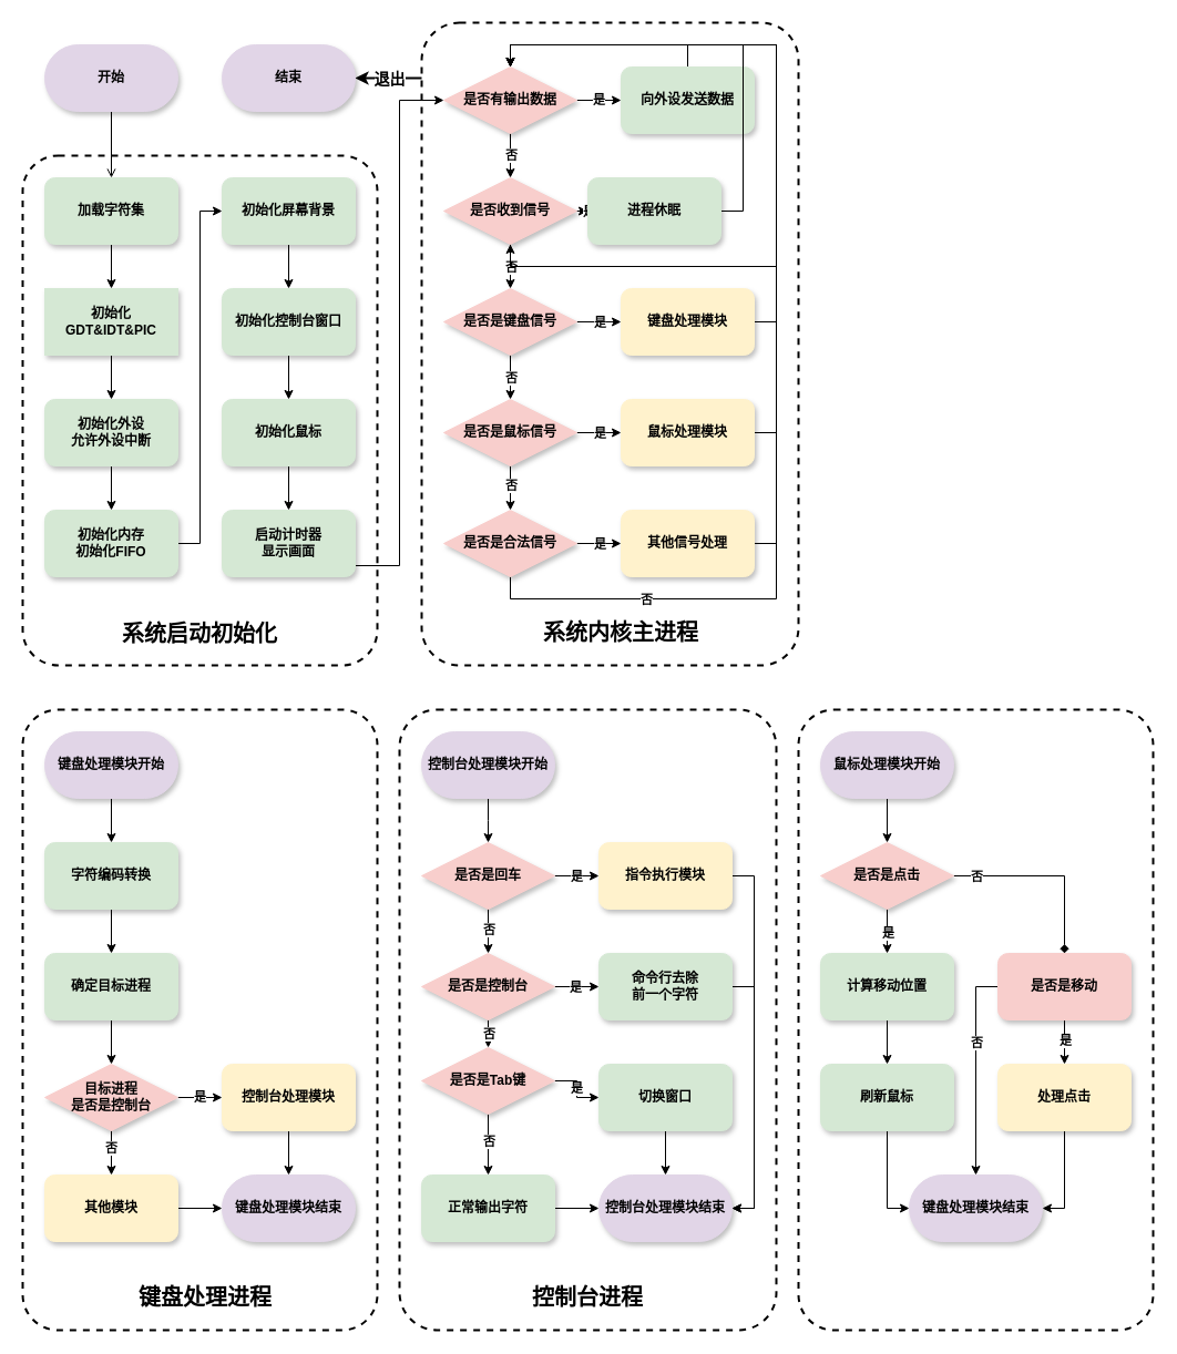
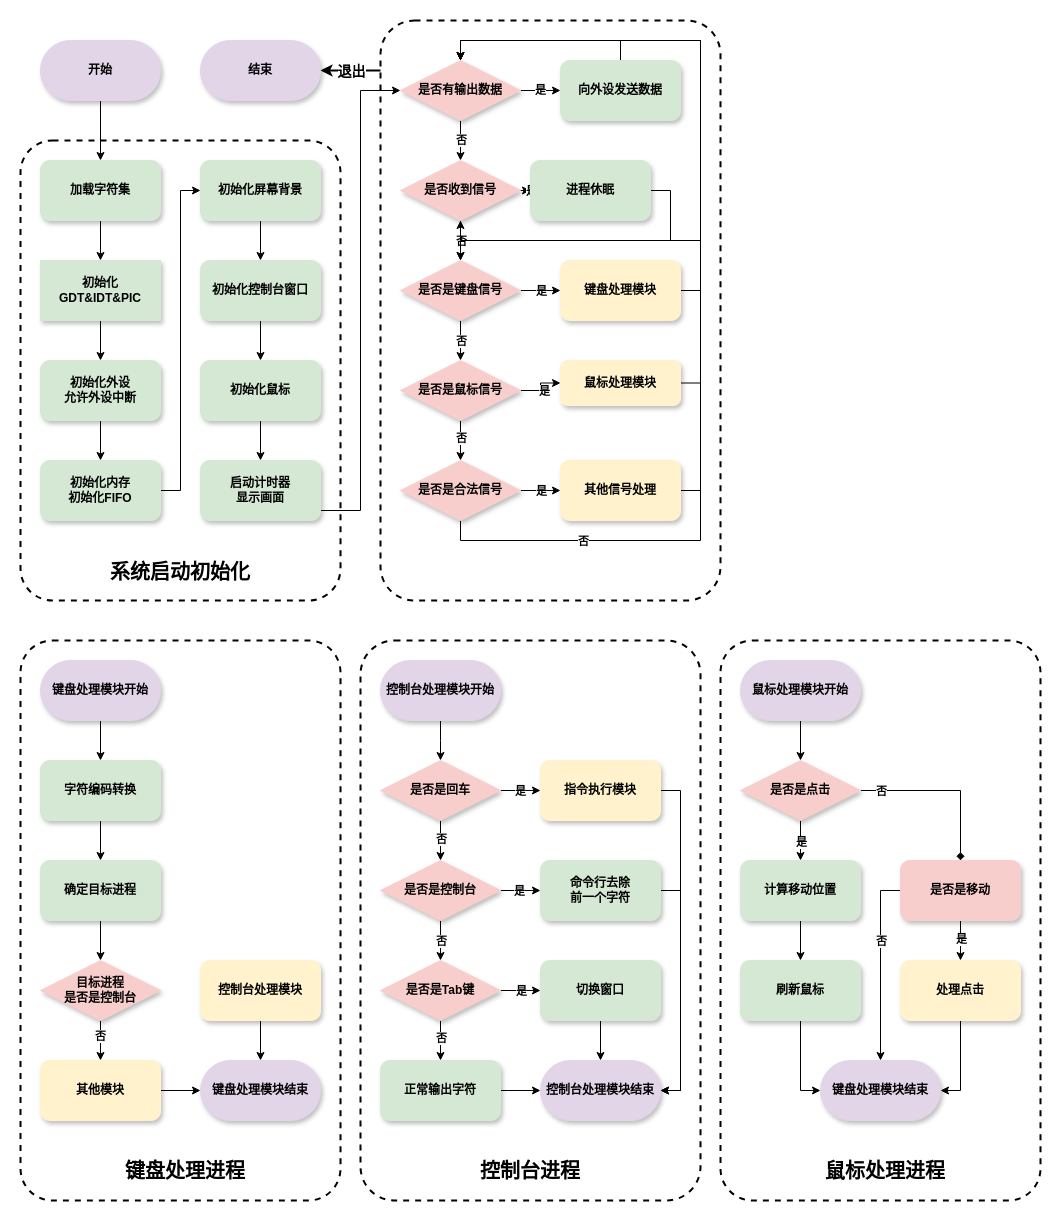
- <mxCell id="53" style="edgeStyle=orthogonalEdgeStyle;rounded=0;orthogonalLoop=1;jettySize=auto;html=1;exitX=1;exitY=0.5;exitDx=0;exitDy=0;entryX=0.5;entryY=0;entryDx=0;entryDy=0;fontStyle=1" parent="1" source="54" target="52" edge="1"><mxGeometry relative="1" as="geometry" /></mxCell>
+ <mxCell id="53" style="edgeStyle=orthogonalEdgeStyle;rounded=0;orthogonalLoop=1;jettySize=auto;html=1;exitX=1;exitY=0.5;exitDx=0;exitDy=0;fontStyle=1;" parent="1" source="54" target="35" edge="1"><mxGeometry relative="1" as="geometry" /></mxCell>
- <mxCell id="7" style="edgeStyle=orthogonalEdgeStyle;rounded=0;orthogonalLoop=1;jettySize=auto;html=1;exitX=0.5;exitY=1;exitDx=0;exitDy=0;endArrow=open;" parent="1" source="8" target="10" edge="1"><mxGeometry relative="1" as="geometry" /></mxCell>
+ <mxCell id="7" style="edgeStyle=orthogonalEdgeStyle;rounded=0;orthogonalLoop=1;jettySize=auto;html=1;exitX=0.5;exitY=1;exitDx=0;exitDy=0;" parent="1" source="8" target="10" edge="1"><mxGeometry relative="1" as="geometry" /></mxCell>
- <mxCell id="46" value="鼠标处理模块" style="rounded=1;whiteSpace=wrap;html=1;shadow=1;fontStyle=1;fillColor=#FFF2CC;strokeColor=#FFF2CC;" parent="1" vertex="1"><mxGeometry x="560" y="360" width="120" height="60" as="geometry" /></mxCell>
+ <mxCell id="46" value="鼠标处理模块" style="rounded=1;whiteSpace=wrap;html=1;shadow=1;fontStyle=1;fillColor=#FFF2CC;strokeColor=#FFF2CC;" parent="1" vertex="1"><mxGeometry x="560" y="360" width="120" height="45" as="geometry" /></mxCell>
- <mxCell id="60" value="&lt;font style=&quot;font-size: 20px;&quot;&gt;系统内核主进程&lt;/font&gt;" style="text;html=1;align=center;verticalAlign=middle;whiteSpace=wrap;rounded=0;fontStyle=1" parent="1" vertex="1"><mxGeometry x="485" y="555" width="150" height="30" as="geometry" /></mxCell>
- <mxCell id="99" value="是否是Tab键" style="rhombus;whiteSpace=wrap;html=1;fillColor=#F8CECC;strokeColor=#F8CECC;shadow=1;fontStyle=1" vertex="1" parent="1"><mxGeometry x="380" y="945" width="120" height="60" as="geometry" /></mxCell>
+ <mxCell id="99" value="是否是Tab键" style="rhombus;whiteSpace=wrap;html=1;fillColor=#F8CECC;strokeColor=#F8CECC;shadow=1;fontStyle=1" vertex="1" parent="1"><mxGeometry x="380" y="960" width="120" height="60" as="geometry" /></mxCell>
- <mxCell id="73" value="是" style="edgeStyle=orthogonalEdgeStyle;rounded=0;orthogonalLoop=1;jettySize=auto;html=1;exitX=1;exitY=0.5;exitDx=0;exitDy=0;fontStyle=1" edge="1" parent="1" source="74" target="78"><mxGeometry relative="1" as="geometry"><mxPoint as="offset" /></mxGeometry></mxCell>
+ <mxCell id="82" value="&lt;font style=&quot;font-size: 20px;&quot;&gt;鼠标处理进程&lt;/font&gt;" style="text;html=1;align=center;verticalAlign=middle;whiteSpace=wrap;rounded=0;fontStyle=1" vertex="1" parent="1"><mxGeometry x="810" y="1155" width="150" height="30" as="geometry" /></mxCell>
